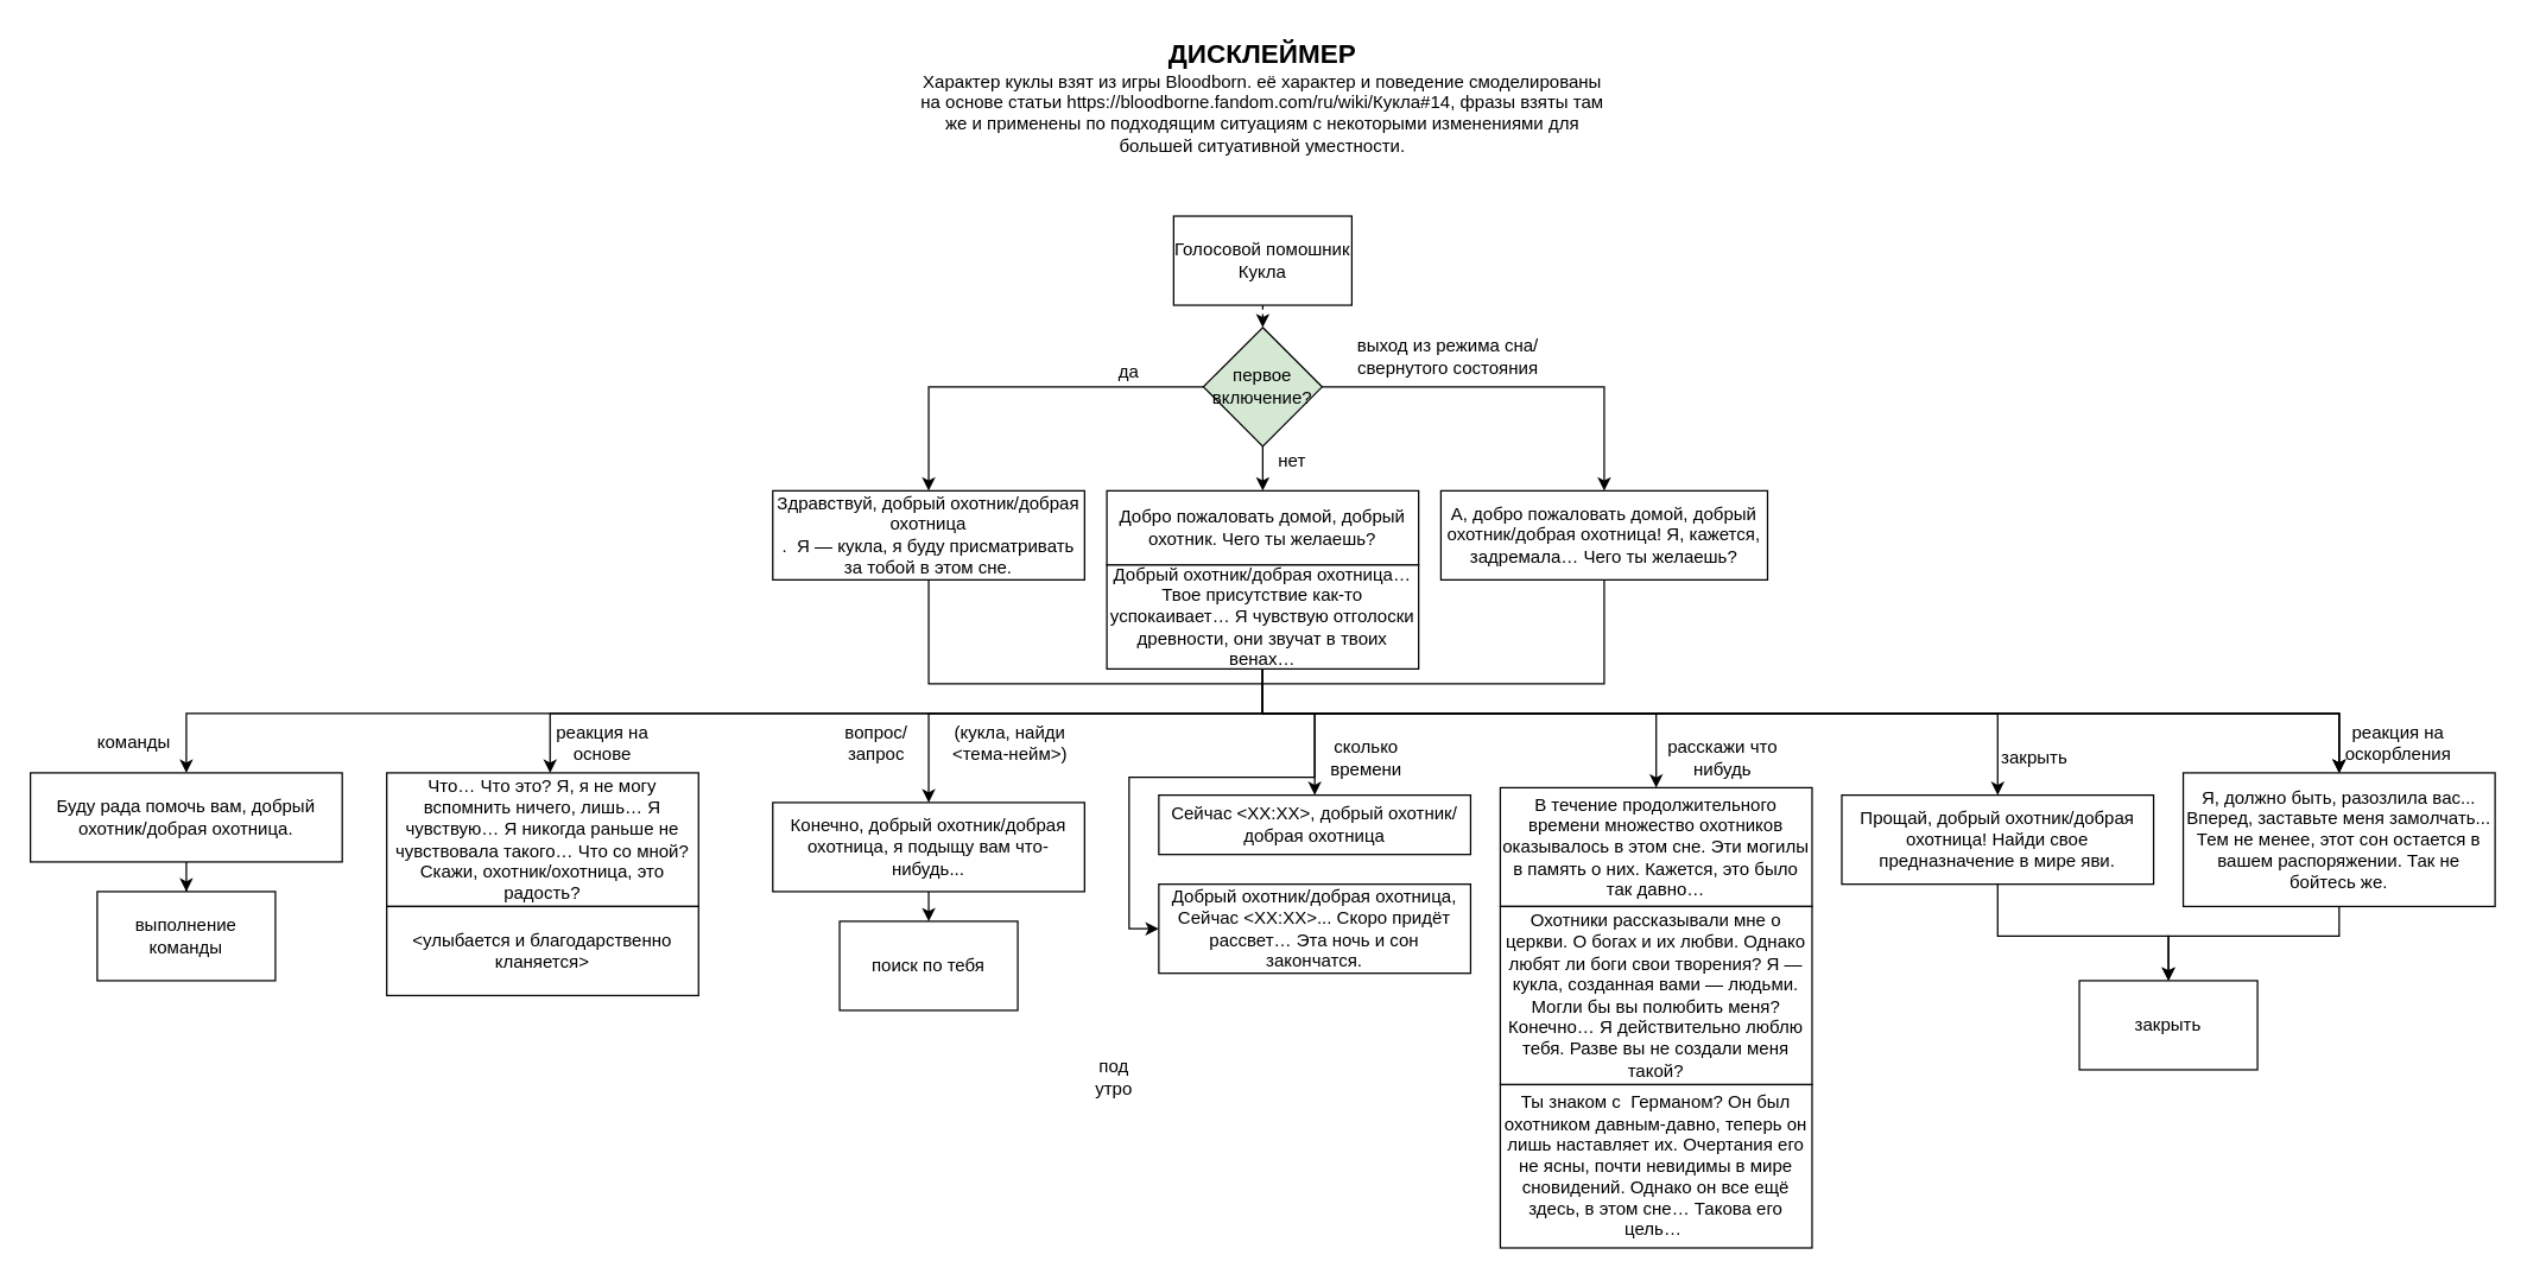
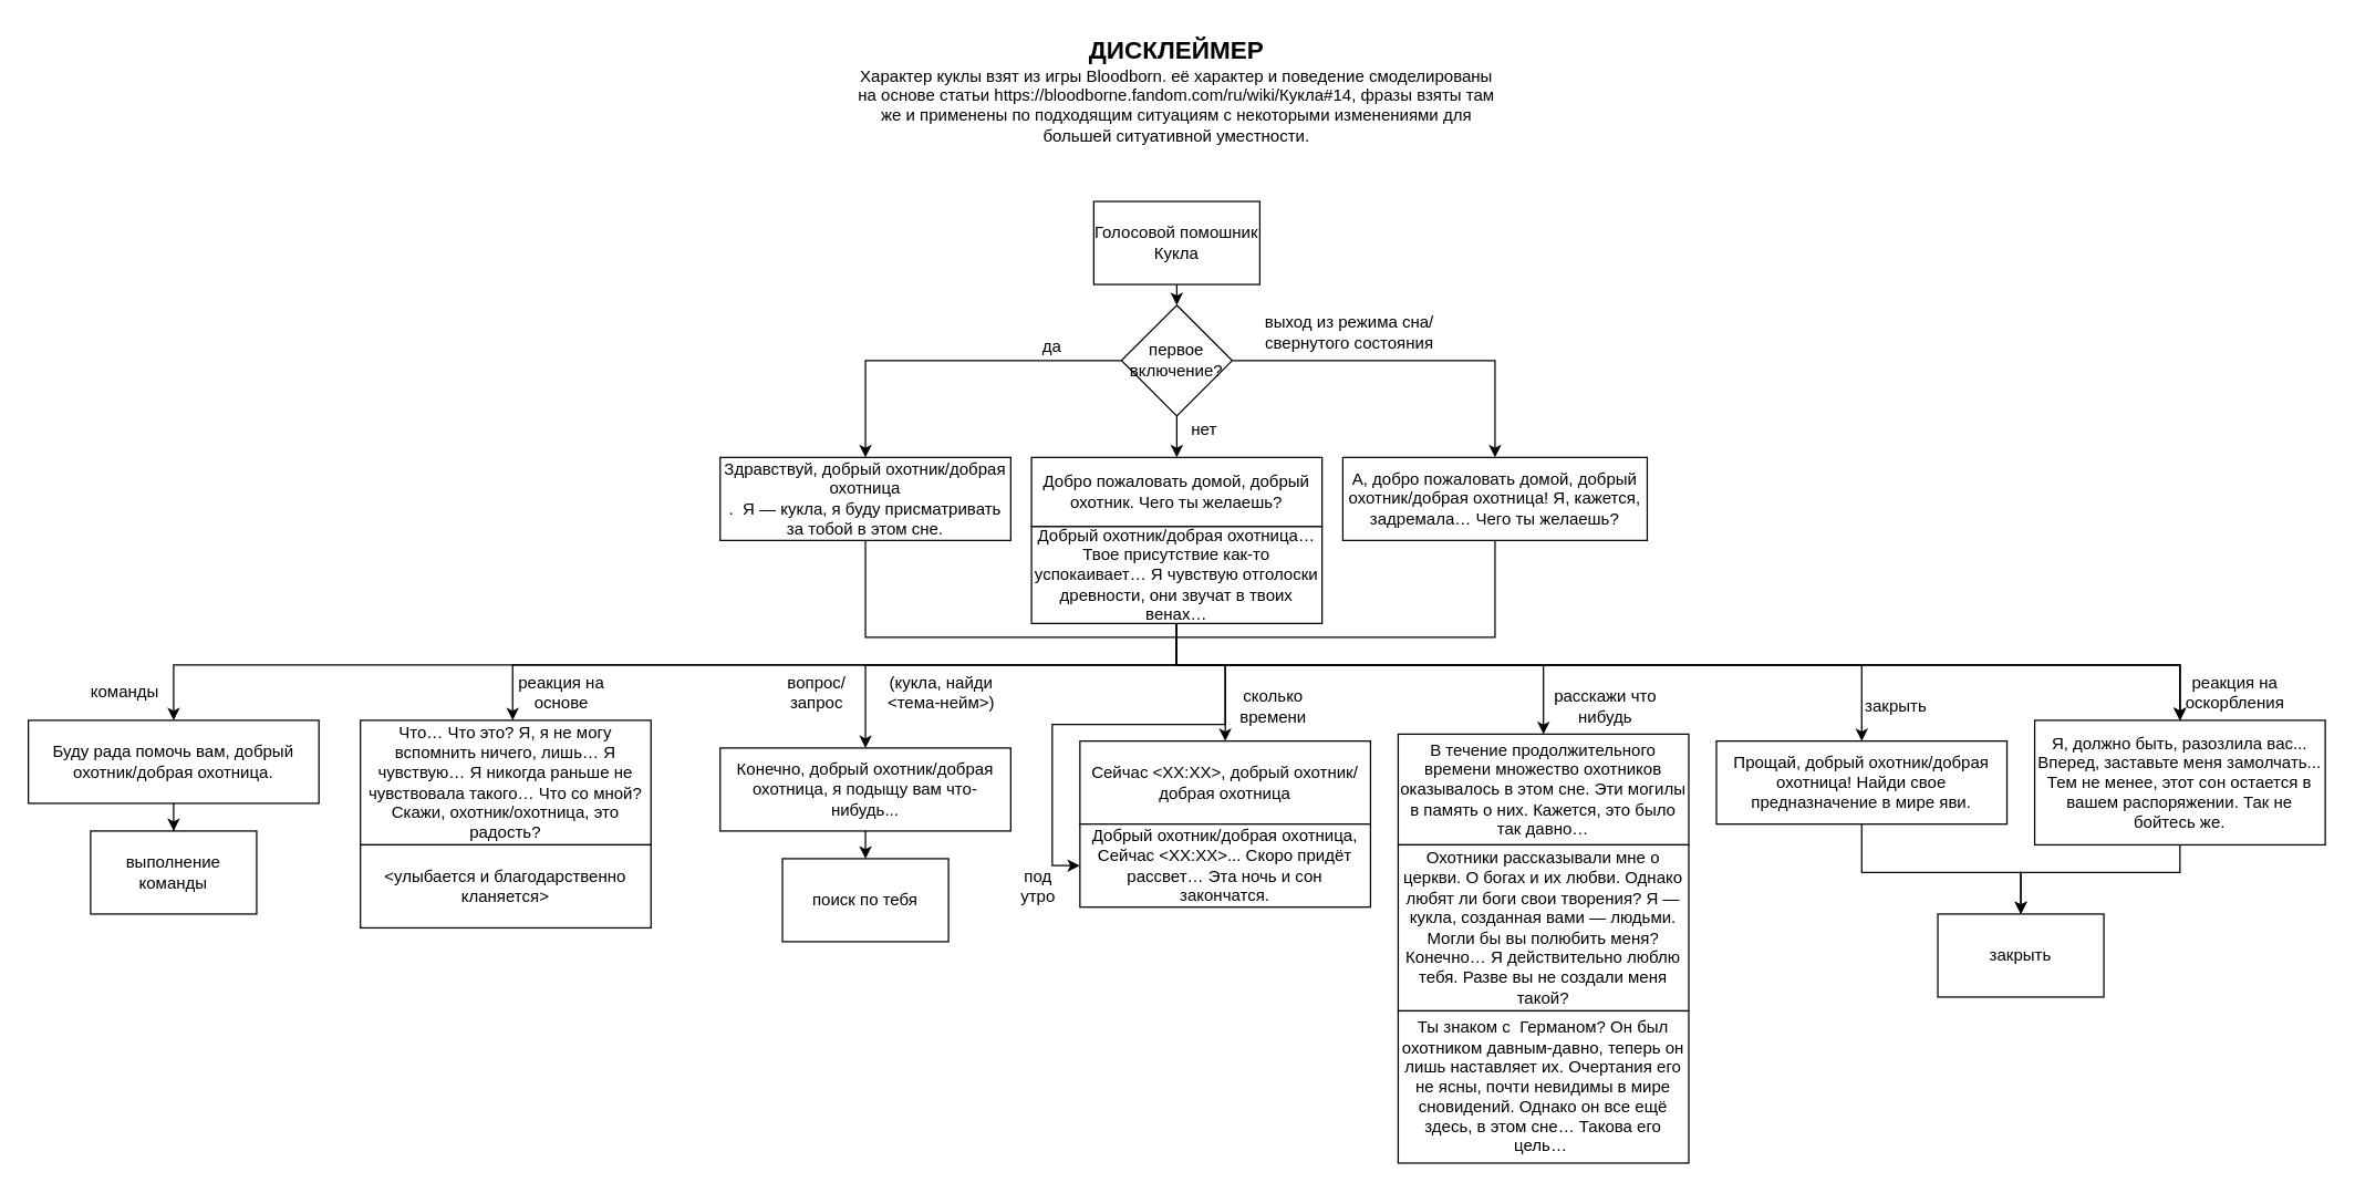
- <mxCell id="2" style="edgeStyle=orthogonalEdgeStyle;rounded=0;orthogonalLoop=1;jettySize=auto;html=1;exitX=0.5;exitY=1;exitDx=0;exitDy=0;entryX=0.5;entryY=0;entryDx=0;entryDy=0;dashed=1;" edge="1" parent="1" source="3" target="9"><mxGeometry relative="1" as="geometry" /></mxCell>
+ <mxCell id="2" style="edgeStyle=orthogonalEdgeStyle;rounded=0;orthogonalLoop=1;jettySize=auto;html=1;exitX=0.5;exitY=1;exitDx=0;exitDy=0;entryX=0.5;entryY=0;entryDx=0;entryDy=0;" edge="1" parent="1" source="3" target="9"><mxGeometry relative="1" as="geometry" /></mxCell>
- <mxCell id="9" value="первое включение?" style="rhombus;whiteSpace=wrap;html=1;fillColor=#d5e8d4;" vertex="1" parent="1"><mxGeometry x="810" y="220" width="80" height="80" as="geometry" /></mxCell>
+ <mxCell id="9" value="первое включение?" style="rhombus;whiteSpace=wrap;html=1;" vertex="1" parent="1"><mxGeometry x="810" y="220" width="80" height="80" as="geometry" /></mxCell>
- <mxCell id="38" value="Сейчас &amp;lt;ХХ:ХХ&amp;gt;, добрый охотник/добрая охотница" style="rounded=0;whiteSpace=wrap;html=1;" vertex="1" parent="1"><mxGeometry x="780" y="535" width="210" height="40" as="geometry" /></mxCell>
+ <mxCell id="38" value="Сейчас &amp;lt;ХХ:ХХ&amp;gt;, добрый охотник/добрая охотница" style="rounded=0;whiteSpace=wrap;html=1;" vertex="1" parent="1"><mxGeometry x="780" y="535" width="210" height="60" as="geometry" /></mxCell>
- <mxCell id="41" value="под утро" style="text;html=1;strokeColor=none;fillColor=none;align=center;verticalAlign=middle;whiteSpace=wrap;rounded=0;" vertex="1" parent="1"><mxGeometry x="730" y="715" width="40" height="20" as="geometry" /></mxCell>
+ <mxCell id="41" value="под утро" style="text;html=1;strokeColor=none;fillColor=none;align=center;verticalAlign=middle;whiteSpace=wrap;rounded=0;" vertex="1" parent="1"><mxGeometry x="730" y="630" width="40" height="20" as="geometry" /></mxCell>
